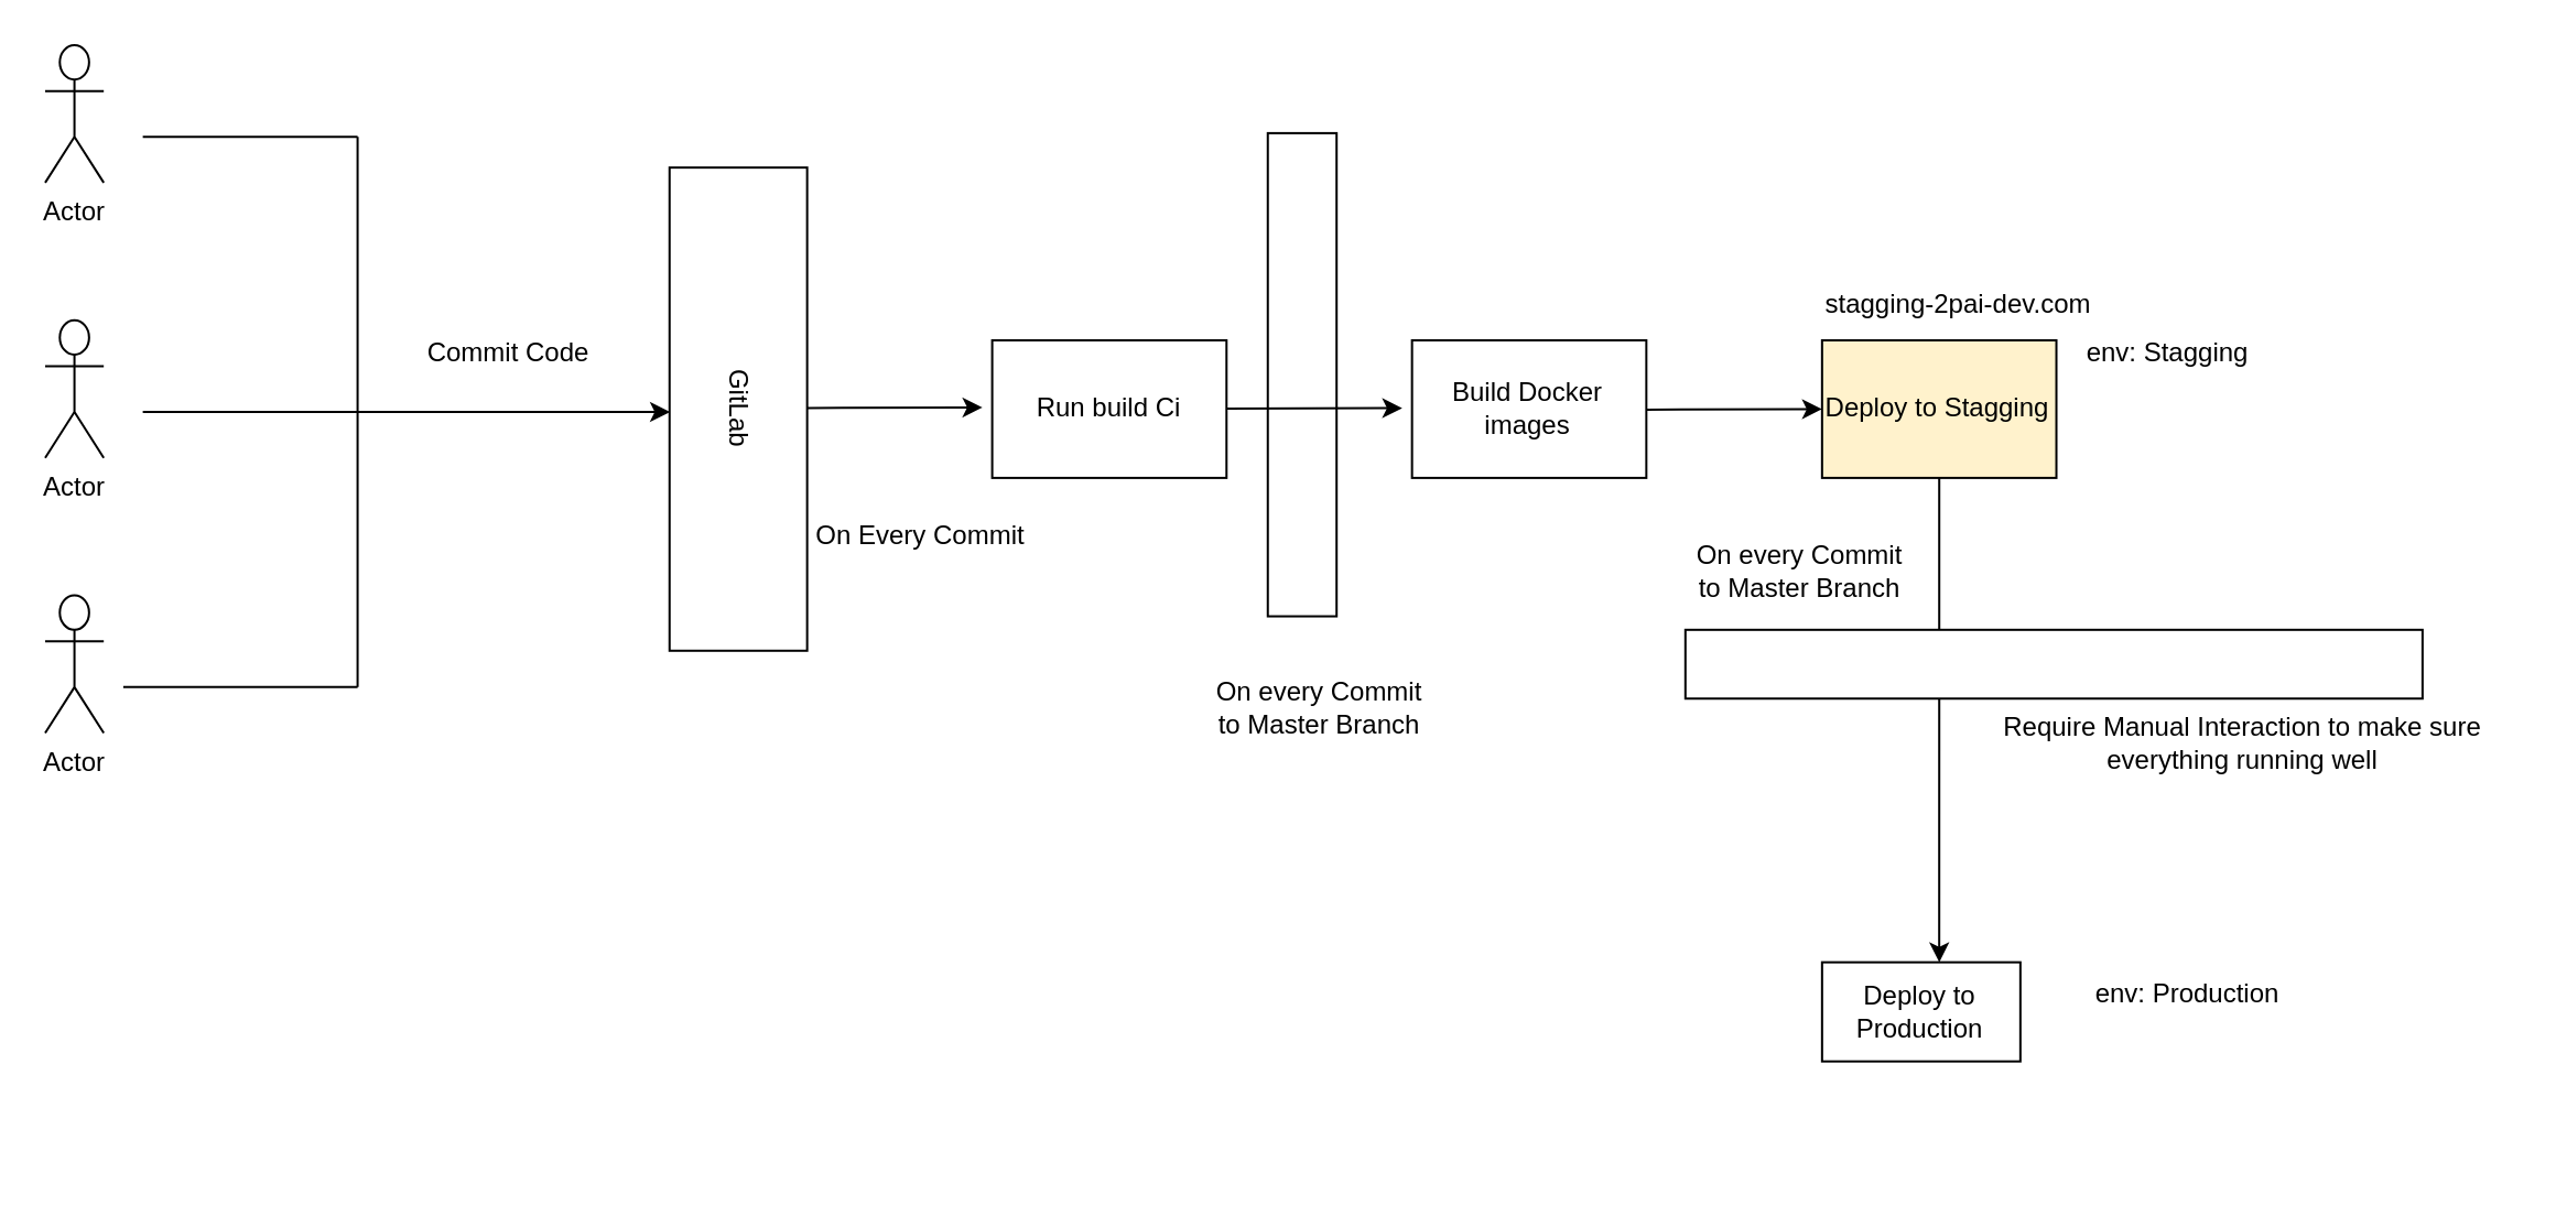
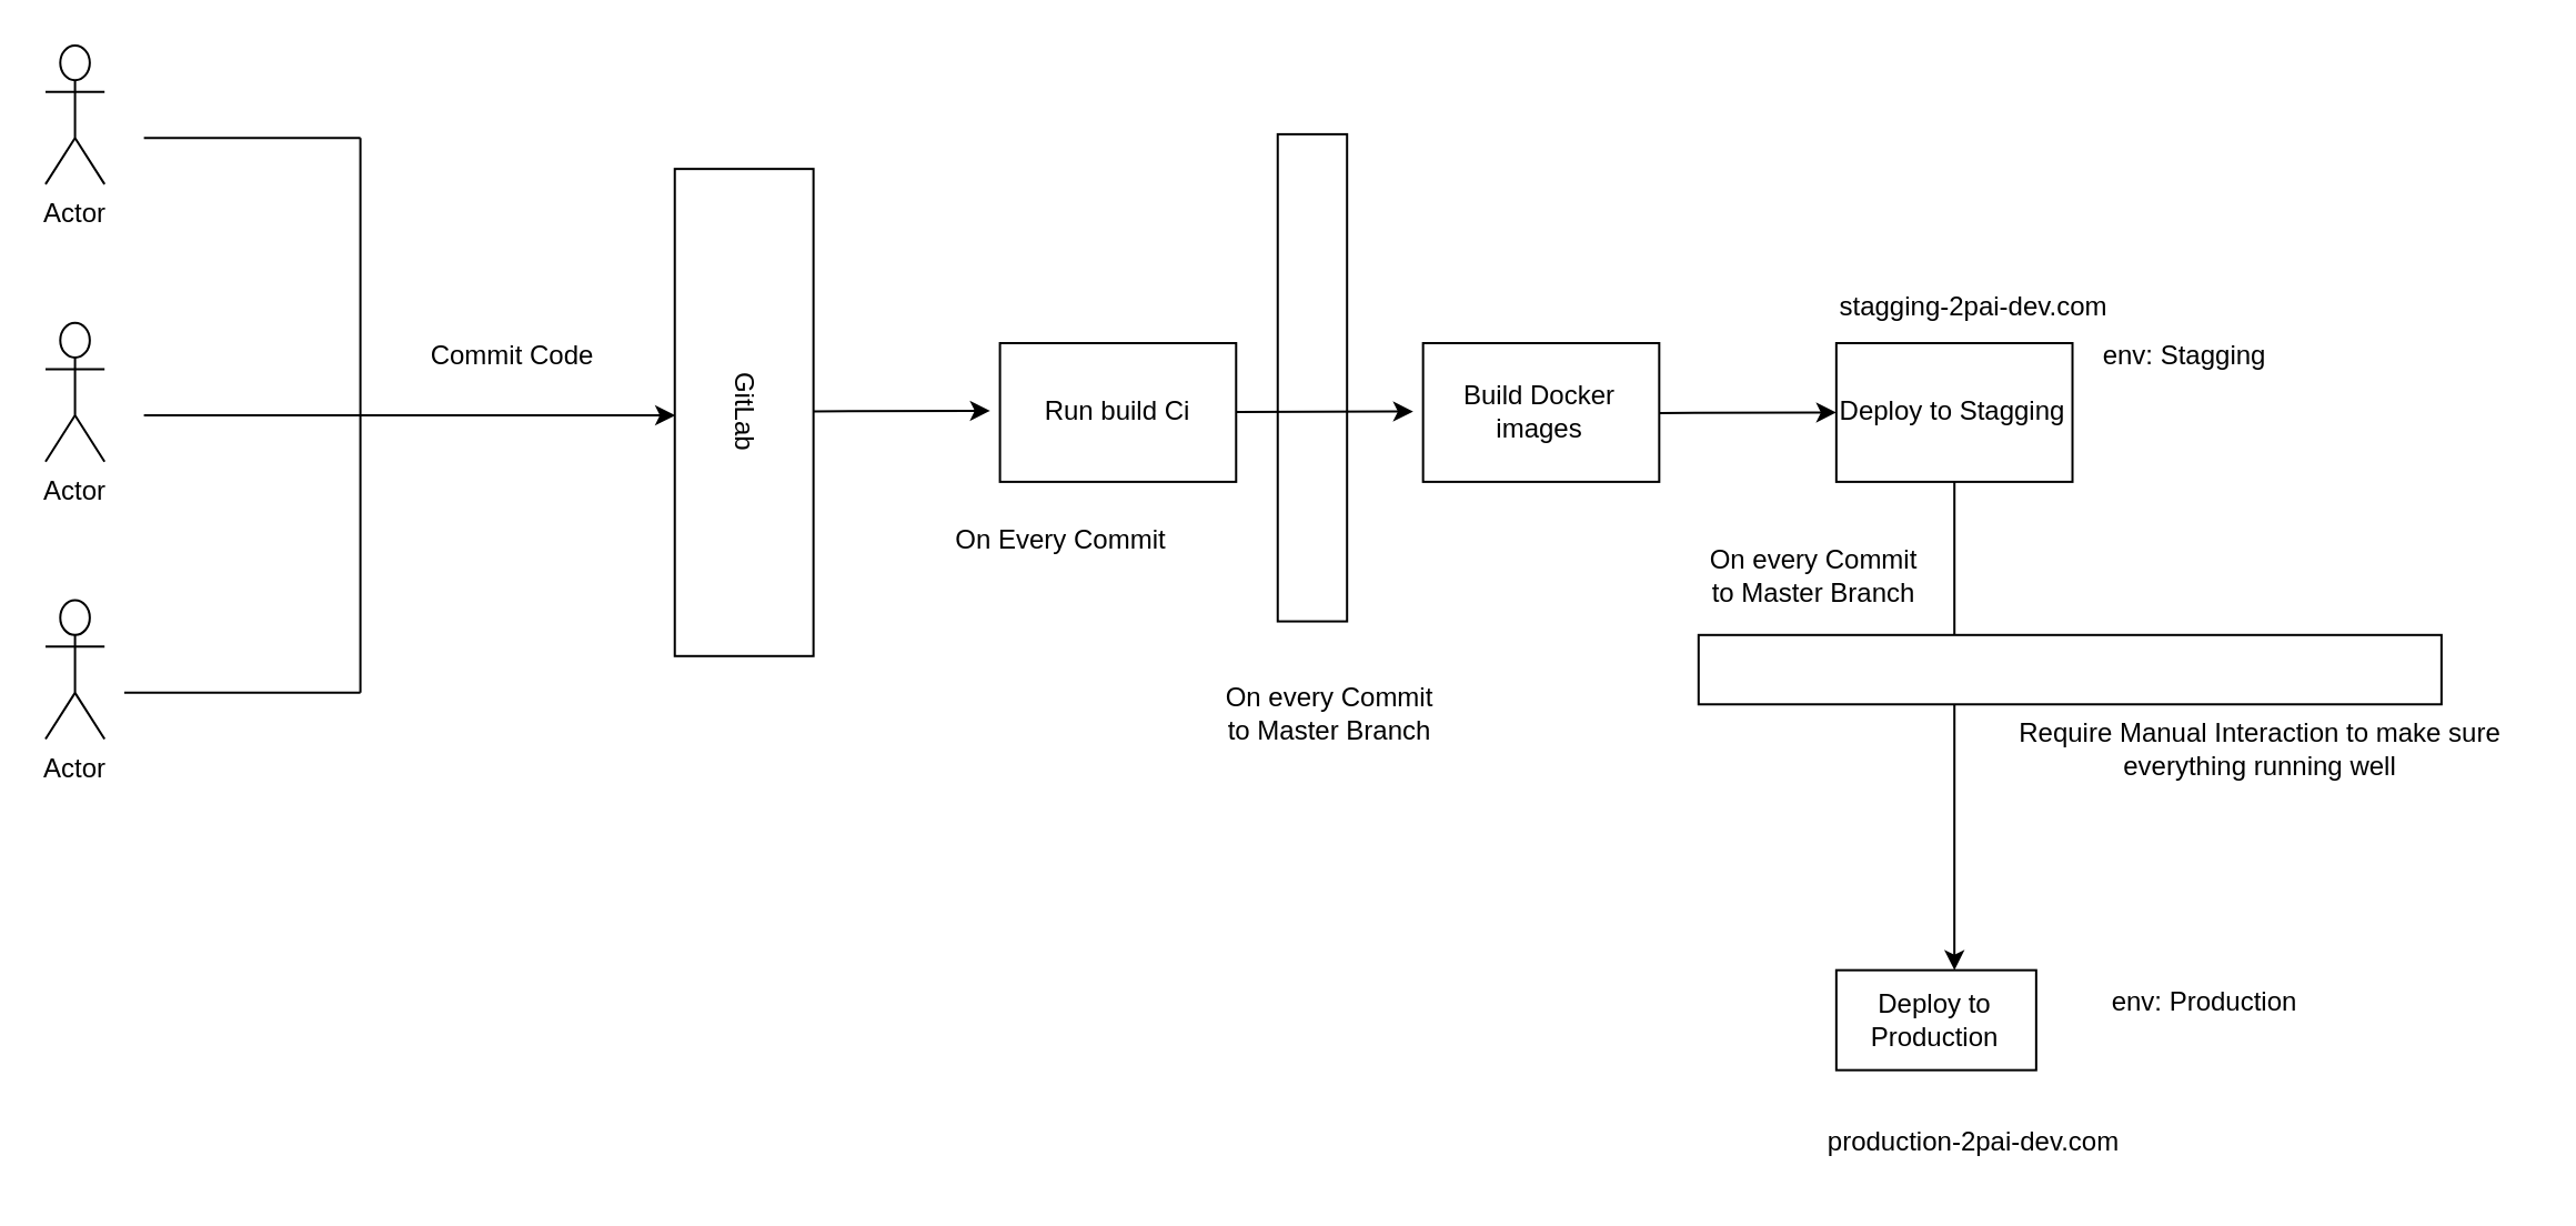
- <mxCell id="22" value="Deploy to Stagging" style="rounded=0;whiteSpace=wrap;html=1;fillColor=#fff2cc;" vertex="1" parent="2"><mxGeometry x="806.423" y="134.005" width="106.341" height="62.449" as="geometry" /></mxCell>
+ <mxCell id="22" value="Deploy to Stagging" style="rounded=0;whiteSpace=wrap;html=1;" vertex="1" parent="2"><mxGeometry x="806.423" y="134.005" width="106.341" height="62.449" as="geometry" /></mxCell>
- <mxCell id="17" value="On Every Commit" style="text;html=1;align=center;verticalAlign=middle;resizable=0;points=[];autosize=1;strokeColor=none;fillColor=none;" vertex="1" parent="2"><mxGeometry x="336.748" y="208.163" width="120" height="30" as="geometry" /></mxCell>
+ <mxCell id="17" value="On Every Commit" style="text;html=1;align=center;verticalAlign=middle;resizable=0;points=[];autosize=1;strokeColor=none;fillColor=none;" vertex="1" parent="2"><mxGeometry x="396.748" y="208.163" width="120" height="30" as="geometry" /></mxCell>
+ <mxCell id="30" value="production-2pai-dev.com" style="text;html=1;align=center;verticalAlign=middle;resizable=0;points=[];autosize=1;strokeColor=none;fillColor=none;" vertex="1" parent="2"><mxGeometry x="793.13" y="478.776" width="150" height="30" as="geometry" /></mxCell>
